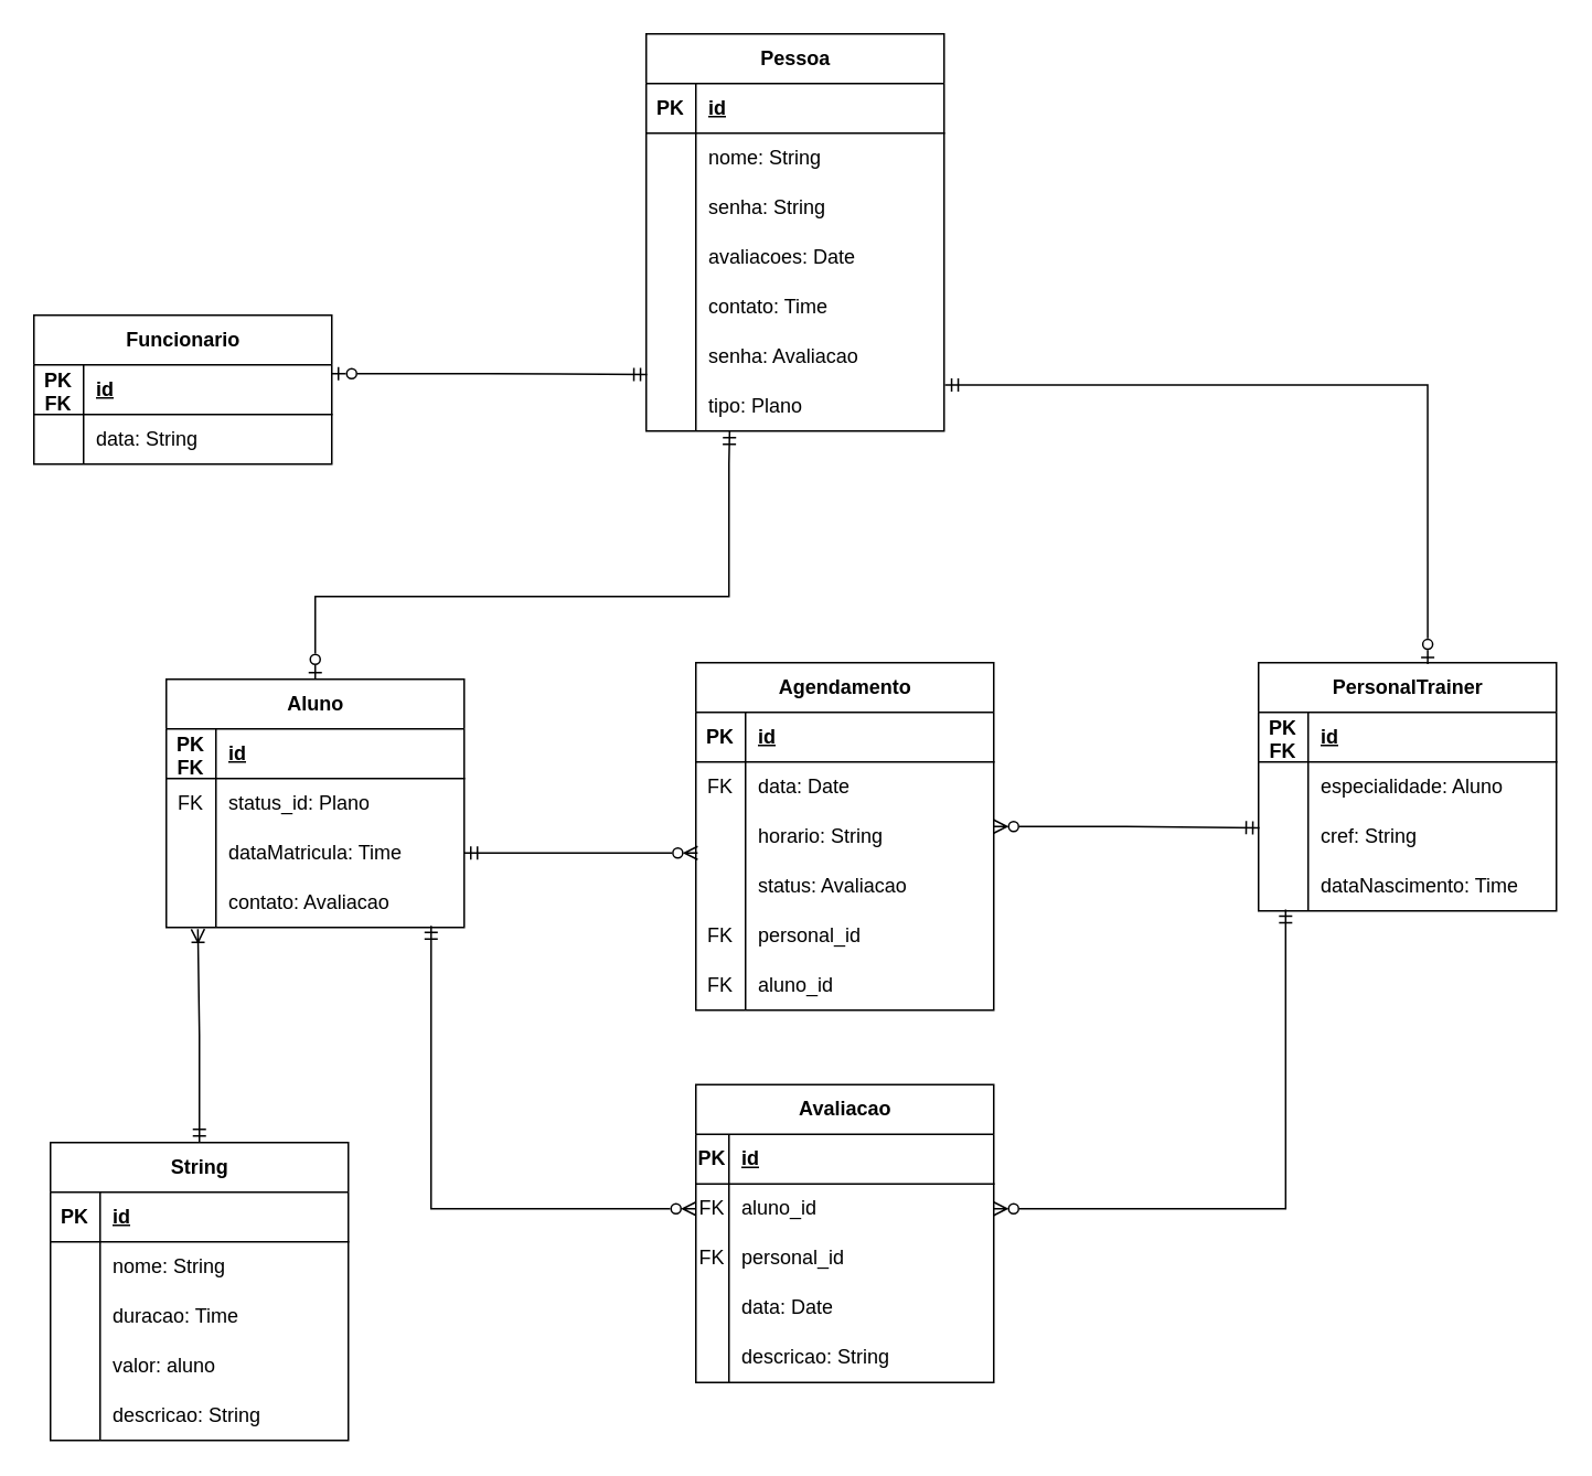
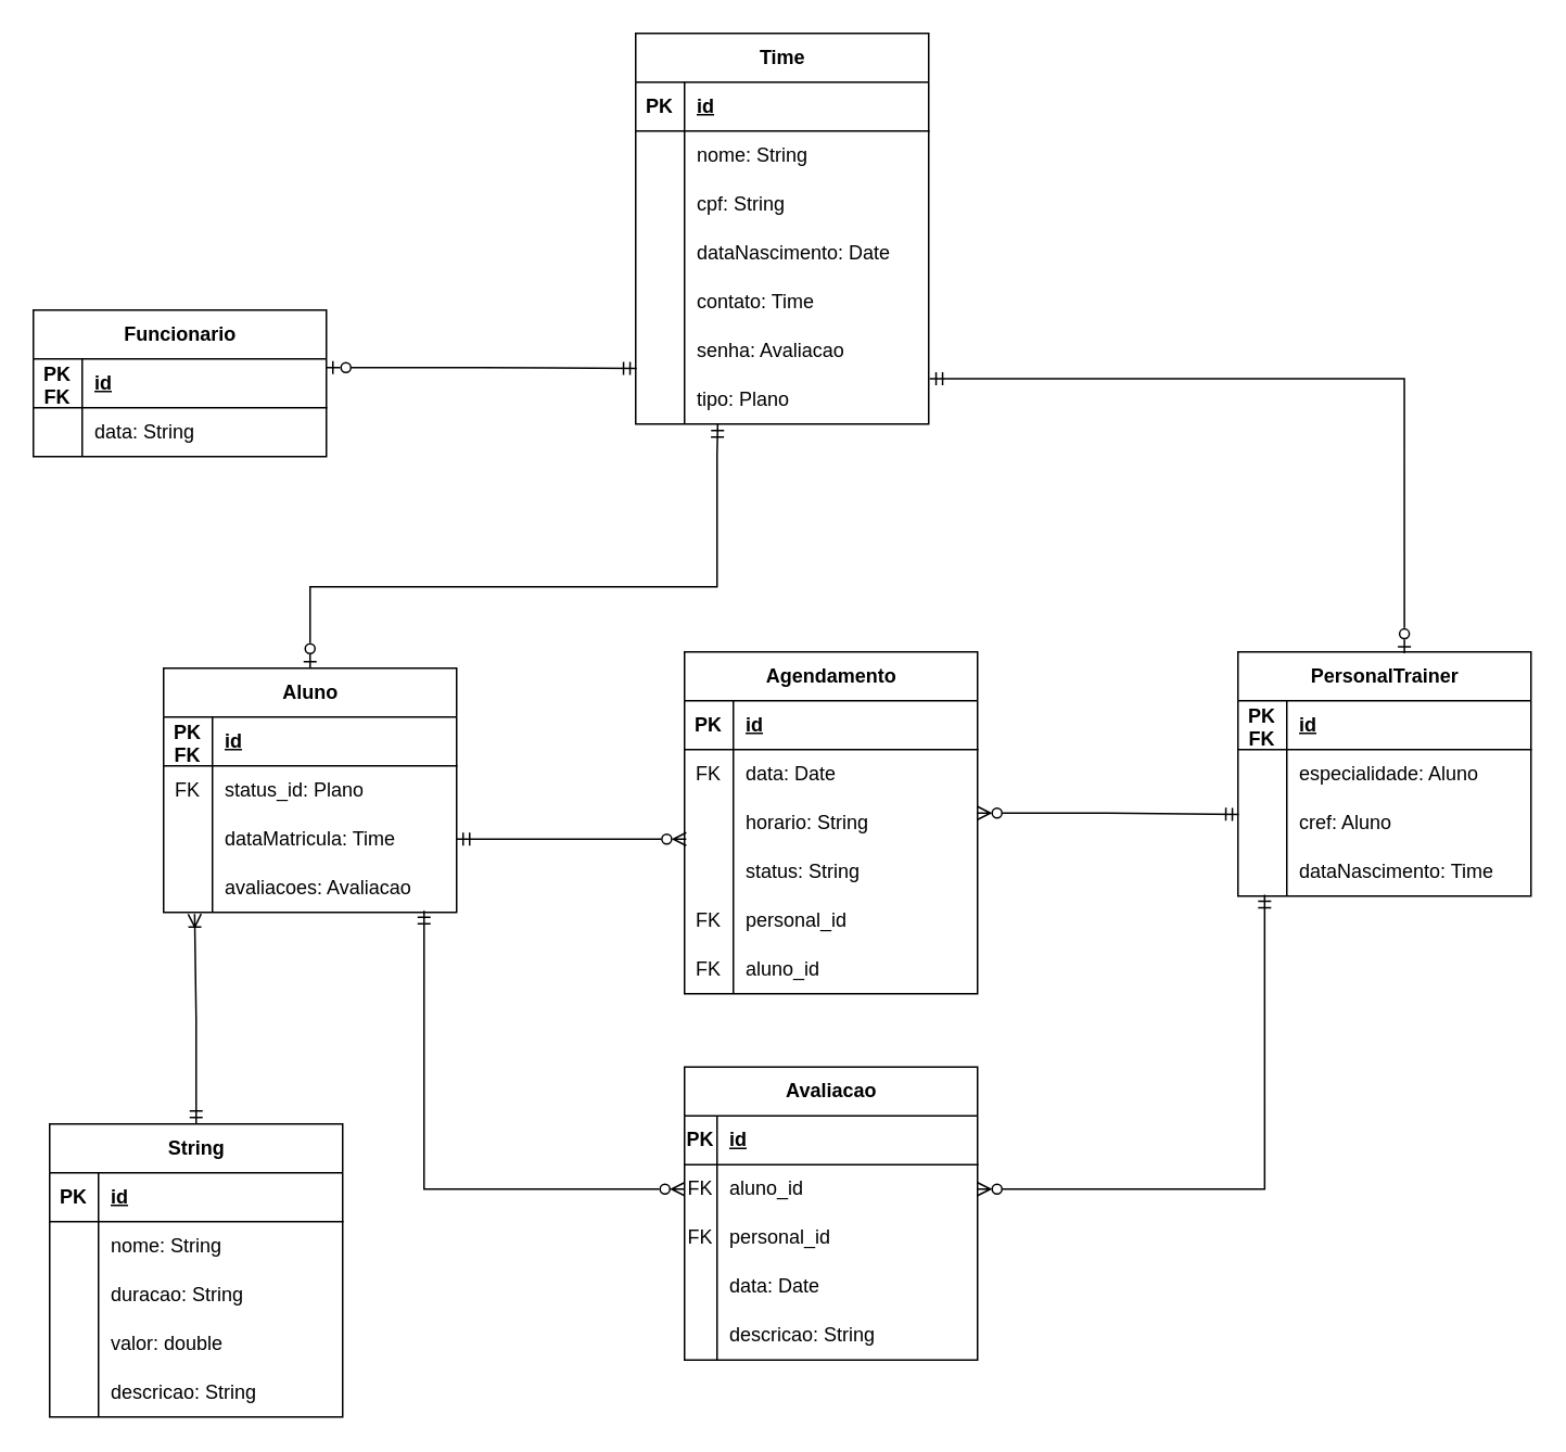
- <mxCell id="87" value="Pessoa" style="shape=table;startSize=30;container=1;collapsible=1;childLayout=tableLayout;fixedRows=1;rowLines=0;fontStyle=1;align=center;resizeLast=1;html=1;" vertex="1" parent="1"><mxGeometry x="390" y="20" width="180" height="240" as="geometry" /></mxCell>
+ <mxCell id="87" value="Time" style="shape=table;startSize=30;container=1;collapsible=1;childLayout=tableLayout;fixedRows=1;rowLines=0;fontStyle=1;align=center;resizeLast=1;html=1;" vertex="1" parent="1"><mxGeometry x="390" y="20" width="180" height="240" as="geometry" /></mxCell>
- <mxCell id="96" value="senha: String" style="shape=partialRectangle;connectable=0;fillColor=none;top=0;left=0;bottom=0;right=0;align=left;spacingLeft=6;overflow=hidden;whiteSpace=wrap;html=1;" vertex="1" parent="94"><mxGeometry x="30" width="150" height="30" as="geometry"><mxRectangle width="150" height="30" as="alternateBounds" /></mxGeometry></mxCell>
+ <mxCell id="96" value="cpf: String" style="shape=partialRectangle;connectable=0;fillColor=none;top=0;left=0;bottom=0;right=0;align=left;spacingLeft=6;overflow=hidden;whiteSpace=wrap;html=1;" vertex="1" parent="94"><mxGeometry x="30" width="150" height="30" as="geometry"><mxRectangle width="150" height="30" as="alternateBounds" /></mxGeometry></mxCell>
- <mxCell id="99" value="avaliacoes: Date" style="shape=partialRectangle;connectable=0;fillColor=none;top=0;left=0;bottom=0;right=0;align=left;spacingLeft=6;overflow=hidden;whiteSpace=wrap;html=1;" vertex="1" parent="97"><mxGeometry x="30" width="150" height="30" as="geometry"><mxRectangle width="150" height="30" as="alternateBounds" /></mxGeometry></mxCell>
+ <mxCell id="99" value="dataNascimento: Date" style="shape=partialRectangle;connectable=0;fillColor=none;top=0;left=0;bottom=0;right=0;align=left;spacingLeft=6;overflow=hidden;whiteSpace=wrap;html=1;" vertex="1" parent="97"><mxGeometry x="30" width="150" height="30" as="geometry"><mxRectangle width="150" height="30" as="alternateBounds" /></mxGeometry></mxCell>
- <mxCell id="11" value="cref: String" style="shape=partialRectangle;connectable=0;fillColor=none;top=0;left=0;bottom=0;right=0;align=left;spacingLeft=6;overflow=hidden;whiteSpace=wrap;html=1;" parent="9" vertex="1"><mxGeometry x="30" width="150" height="30" as="geometry"><mxRectangle width="150" height="30" as="alternateBounds" /></mxGeometry></mxCell>
+ <mxCell id="11" value="cref: Aluno" style="shape=partialRectangle;connectable=0;fillColor=none;top=0;left=0;bottom=0;right=0;align=left;spacingLeft=6;overflow=hidden;whiteSpace=wrap;html=1;" parent="9" vertex="1"><mxGeometry x="30" width="150" height="30" as="geometry"><mxRectangle width="150" height="30" as="alternateBounds" /></mxGeometry></mxCell>
- <mxCell id="51" value="status: Avaliacao" style="shape=partialRectangle;connectable=0;fillColor=none;top=0;left=0;bottom=0;right=0;align=left;spacingLeft=6;overflow=hidden;whiteSpace=wrap;html=1;" parent="49" vertex="1"><mxGeometry x="30" width="150" height="30" as="geometry"><mxRectangle width="150" height="30" as="alternateBounds" /></mxGeometry></mxCell>
+ <mxCell id="51" value="status: String" style="shape=partialRectangle;connectable=0;fillColor=none;top=0;left=0;bottom=0;right=0;align=left;spacingLeft=6;overflow=hidden;whiteSpace=wrap;html=1;" parent="49" vertex="1"><mxGeometry x="30" width="150" height="30" as="geometry"><mxRectangle width="150" height="30" as="alternateBounds" /></mxGeometry></mxCell>
- <mxCell id="70" value="contato: Avaliacao" style="shape=partialRectangle;connectable=0;fillColor=none;top=0;left=0;bottom=0;right=0;align=left;spacingLeft=6;overflow=hidden;whiteSpace=wrap;html=1;" vertex="1" parent="68"><mxGeometry x="30" width="150" height="30" as="geometry"><mxRectangle width="150" height="30" as="alternateBounds" /></mxGeometry></mxCell>
+ <mxCell id="70" value="avaliacoes: Avaliacao" style="shape=partialRectangle;connectable=0;fillColor=none;top=0;left=0;bottom=0;right=0;align=left;spacingLeft=6;overflow=hidden;whiteSpace=wrap;html=1;" vertex="1" parent="68"><mxGeometry x="30" width="150" height="30" as="geometry"><mxRectangle width="150" height="30" as="alternateBounds" /></mxGeometry></mxCell>
- <mxCell id="32" value="duracao: Time" style="shape=partialRectangle;connectable=0;fillColor=none;top=0;left=0;bottom=0;right=0;align=left;spacingLeft=6;overflow=hidden;whiteSpace=wrap;html=1;" parent="30" vertex="1"><mxGeometry x="30" width="150" height="30" as="geometry"><mxRectangle width="150" height="30" as="alternateBounds" /></mxGeometry></mxCell>
+ <mxCell id="32" value="duracao: String" style="shape=partialRectangle;connectable=0;fillColor=none;top=0;left=0;bottom=0;right=0;align=left;spacingLeft=6;overflow=hidden;whiteSpace=wrap;html=1;" parent="30" vertex="1"><mxGeometry x="30" width="150" height="30" as="geometry"><mxRectangle width="150" height="30" as="alternateBounds" /></mxGeometry></mxCell>
- <mxCell id="35" value="valor: aluno" style="shape=partialRectangle;connectable=0;fillColor=none;top=0;left=0;bottom=0;right=0;align=left;spacingLeft=6;overflow=hidden;whiteSpace=wrap;html=1;" parent="33" vertex="1"><mxGeometry x="30" width="150" height="30" as="geometry"><mxRectangle width="150" height="30" as="alternateBounds" /></mxGeometry></mxCell>
+ <mxCell id="35" value="valor: double" style="shape=partialRectangle;connectable=0;fillColor=none;top=0;left=0;bottom=0;right=0;align=left;spacingLeft=6;overflow=hidden;whiteSpace=wrap;html=1;" parent="33" vertex="1"><mxGeometry x="30" width="150" height="30" as="geometry"><mxRectangle width="150" height="30" as="alternateBounds" /></mxGeometry></mxCell>
